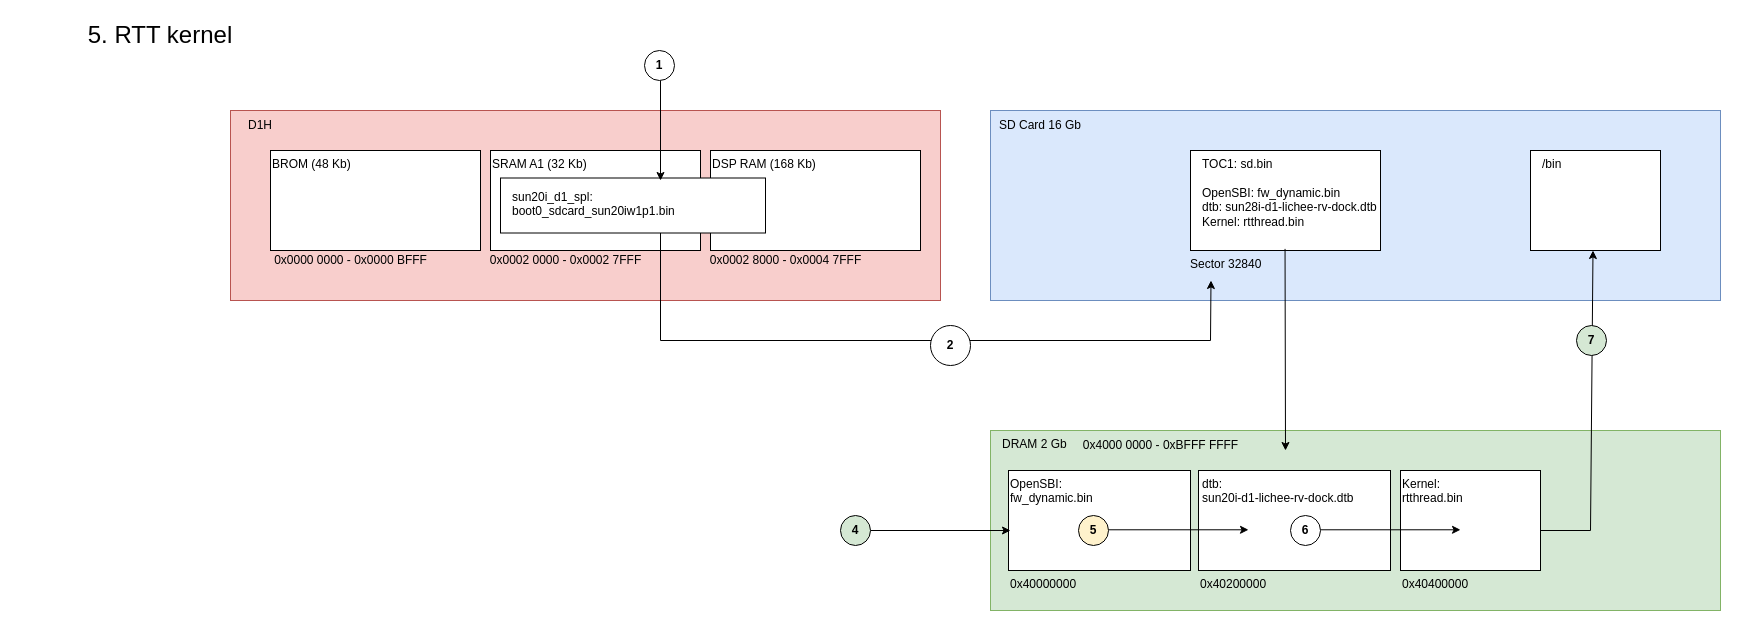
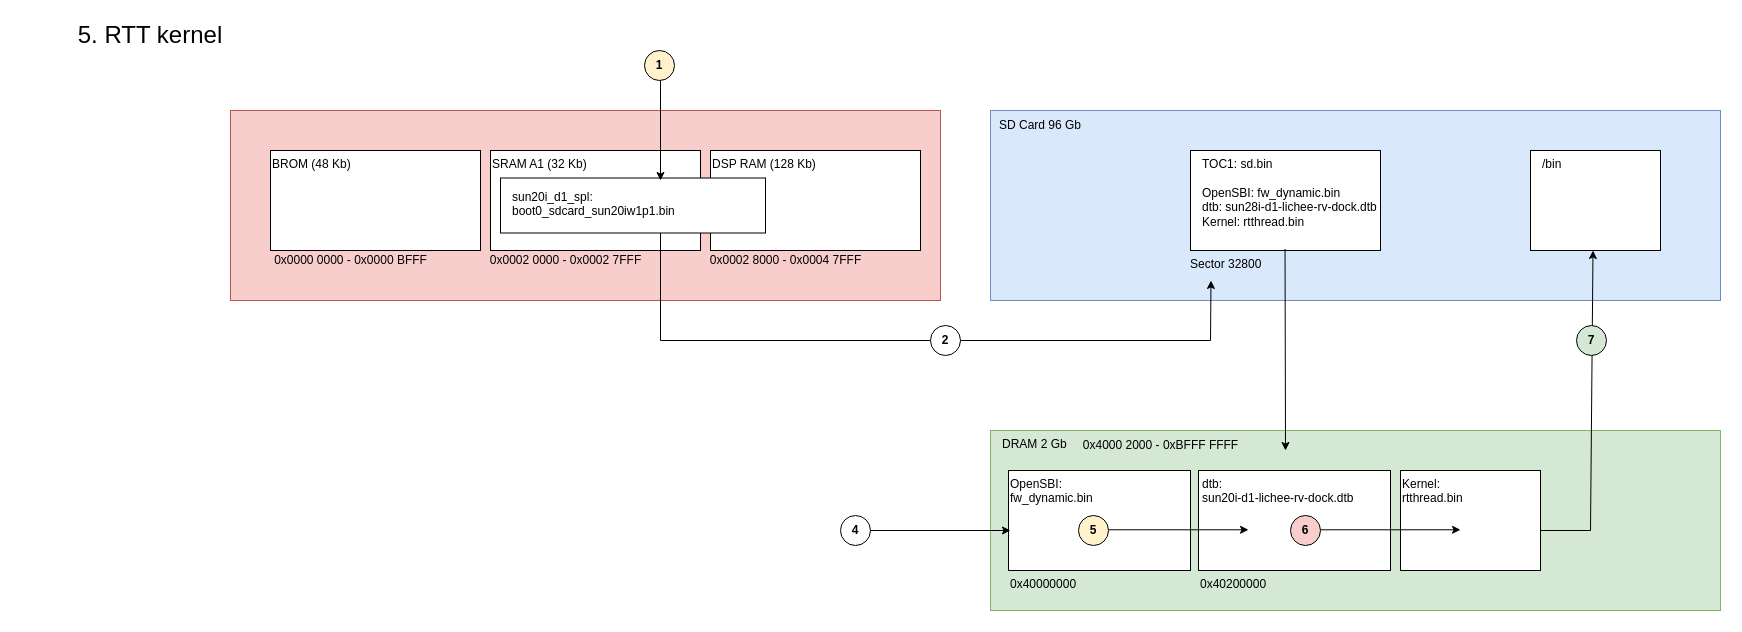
- <mxCell id="23" value="5. RTT kernel" style="text;html=1;align=center;verticalAlign=middle;whiteSpace=wrap;rounded=0;fontSize=24;labelBackgroundColor=none;" parent="1" vertex="1"><mxGeometry x="30" y="20" width="260" height="30" as="geometry" /></mxCell>
+ <mxCell id="23" value="5. RTT kernel" style="text;html=1;align=center;verticalAlign=middle;whiteSpace=wrap;rounded=0;fontSize=24;labelBackgroundColor=none;" parent="1" vertex="1"><mxGeometry x="20" y="20" width="260" height="30" as="geometry" /></mxCell>
- <mxCell id="39" value="1" style="ellipse;whiteSpace=wrap;html=1;aspect=fixed;fontStyle=1;connectable=0;labelBackgroundColor=none;" parent="1" vertex="1"><mxGeometry x="644" y="50" width="30" height="30" as="geometry" /></mxCell>
+ <mxCell id="39" value="1" style="ellipse;whiteSpace=wrap;html=1;aspect=fixed;fontStyle=1;connectable=0;labelBackgroundColor=none;fillColor=#fff2cc;" parent="1" vertex="1"><mxGeometry x="644" y="50" width="30" height="30" as="geometry" /></mxCell>
- <mxCell id="9" value="D1H" style="text;html=1;align=center;verticalAlign=middle;whiteSpace=wrap;rounded=0;labelBackgroundColor=none;" parent="1" vertex="1"><mxGeometry x="230" y="110" width="60" height="30" as="geometry" /></mxCell>
- <mxCell id="11" value="&lt;br&gt;&lt;div style=&quot;forced-color-adjust: none; color: rgb(0, 0, 0); font-family: Helvetica; font-size: 12px; font-style: normal; font-variant-ligatures: normal; font-variant-caps: normal; font-weight: 400; letter-spacing: normal; orphans: 2; text-align: center; text-indent: 0px; text-transform: none; widows: 2; word-spacing: 0px; -webkit-text-stroke-width: 0px; white-space: normal; text-decoration-thickness: initial; text-decoration-style: initial; text-decoration-color: initial;&quot;&gt;SD Card 16 Gb&lt;/div&gt;&lt;div&gt;&lt;br&gt;&lt;/div&gt;" style="text;html=1;align=center;verticalAlign=middle;whiteSpace=wrap;rounded=0;connectable=0;labelBackgroundColor=none;" parent="1" vertex="1"><mxGeometry x="990" y="110" width="100" height="30" as="geometry" /></mxCell>
+ <mxCell id="11" value="&lt;br&gt;&lt;div style=&quot;forced-color-adjust: none; color: rgb(0, 0, 0); font-family: Helvetica; font-size: 12px; font-style: normal; font-variant-ligatures: normal; font-variant-caps: normal; font-weight: 400; letter-spacing: normal; orphans: 2; text-align: center; text-indent: 0px; text-transform: none; widows: 2; word-spacing: 0px; -webkit-text-stroke-width: 0px; white-space: normal; text-decoration-thickness: initial; text-decoration-style: initial; text-decoration-color: initial;&quot;&gt;SD Card 96 Gb&lt;/div&gt;&lt;div&gt;&lt;br&gt;&lt;/div&gt;" style="text;html=1;align=center;verticalAlign=middle;whiteSpace=wrap;rounded=0;connectable=0;labelBackgroundColor=none;" parent="1" vertex="1"><mxGeometry x="990" y="110" width="100" height="30" as="geometry" /></mxCell>
- <mxCell id="22" value="&lt;span style=&quot;color: rgb(0, 0, 0); font-family: Helvetica; font-size: 12px; font-style: normal; font-variant-ligatures: normal; font-variant-caps: normal; font-weight: 400; letter-spacing: normal; orphans: 2; text-align: center; text-indent: 0px; text-transform: none; widows: 2; word-spacing: 0px; -webkit-text-stroke-width: 0px; white-space: normal; text-decoration-thickness: initial; text-decoration-style: initial; text-decoration-color: initial; float: none; display: inline !important;&quot;&gt;DSP RAM (&lt;/span&gt;&lt;span style=&quot;text-align: center;&quot;&gt;168 Kb)&lt;/span&gt;" style="text;whiteSpace=wrap;html=1;labelBackgroundColor=none;" parent="1" vertex="1"><mxGeometry x="710" y="150" width="110" height="30" as="geometry" /></mxCell>
+ <mxCell id="22" value="&lt;span style=&quot;color: rgb(0, 0, 0); font-family: Helvetica; font-size: 12px; font-style: normal; font-variant-ligatures: normal; font-variant-caps: normal; font-weight: 400; letter-spacing: normal; orphans: 2; text-align: center; text-indent: 0px; text-transform: none; widows: 2; word-spacing: 0px; -webkit-text-stroke-width: 0px; white-space: normal; text-decoration-thickness: initial; text-decoration-style: initial; text-decoration-color: initial; float: none; display: inline !important;&quot;&gt;DSP RAM (&lt;/span&gt;&lt;span style=&quot;text-align: center;&quot;&gt;128 Kb)&lt;/span&gt;" style="text;whiteSpace=wrap;html=1;labelBackgroundColor=none;" parent="1" vertex="1"><mxGeometry x="710" y="150" width="110" height="30" as="geometry" /></mxCell>
- <mxCell id="12" value="&lt;span style=&quot;color: rgb(0, 0, 0); font-family: Helvetica; font-size: 12px; font-style: normal; font-variant-ligatures: normal; font-variant-caps: normal; font-weight: 400; letter-spacing: normal; orphans: 2; text-align: center; text-indent: 0px; text-transform: none; widows: 2; word-spacing: 0px; -webkit-text-stroke-width: 0px; white-space: normal; text-decoration-thickness: initial; text-decoration-style: initial; text-decoration-color: initial; float: none; display: inline !important;&quot;&gt;Sector 32840&lt;/span&gt;" style="text;whiteSpace=wrap;html=1;labelBackgroundColor=none;" parent="1" vertex="1"><mxGeometry x="1188" y="250" width="90" height="30" as="geometry" /></mxCell>
+ <mxCell id="12" value="&lt;span style=&quot;color: rgb(0, 0, 0); font-family: Helvetica; font-size: 12px; font-style: normal; font-variant-ligatures: normal; font-variant-caps: normal; font-weight: 400; letter-spacing: normal; orphans: 2; text-align: center; text-indent: 0px; text-transform: none; widows: 2; word-spacing: 0px; -webkit-text-stroke-width: 0px; white-space: normal; text-decoration-thickness: initial; text-decoration-style: initial; text-decoration-color: initial; float: none; display: inline !important;&quot;&gt;Sector 32800&lt;/span&gt;" style="text;whiteSpace=wrap;html=1;labelBackgroundColor=none;" parent="1" vertex="1"><mxGeometry x="1188" y="250" width="90" height="30" as="geometry" /></mxCell>
- <mxCell id="27" value="2" style="ellipse;whiteSpace=wrap;html=1;aspect=fixed;fontStyle=1;connectable=0;labelBackgroundColor=none;" parent="1" vertex="1"><mxGeometry x="930" y="325" width="40" height="40" as="geometry" /></mxCell>
+ <mxCell id="27" value="2" style="ellipse;whiteSpace=wrap;html=1;aspect=fixed;fontStyle=1;connectable=0;labelBackgroundColor=none;" parent="1" vertex="1"><mxGeometry x="930" y="325" width="30" height="30" as="geometry" /></mxCell>
- <mxCell id="8" value="0x4000 0000 - 0xBFFF FFFF" style="text;html=1;align=center;verticalAlign=middle;resizable=0;points=[];autosize=1;strokeColor=none;fillColor=none;connectable=0;labelBackgroundColor=none;" parent="1" vertex="1"><mxGeometry x="1070" y="430" width="180" height="30" as="geometry" /></mxCell>
+ <mxCell id="8" value="0x4000 2000 - 0xBFFF FFFF" style="text;html=1;align=center;verticalAlign=middle;resizable=0;points=[];autosize=1;strokeColor=none;fillColor=none;connectable=0;labelBackgroundColor=none;" parent="1" vertex="1"><mxGeometry x="1070" y="430" width="180" height="30" as="geometry" /></mxCell>
- <mxCell id="41" value="4" style="ellipse;whiteSpace=wrap;html=1;aspect=fixed;fontStyle=1;connectable=0;labelBackgroundColor=none;fillColor=#d5e8d4;" parent="1" vertex="1"><mxGeometry x="840" y="515" width="30" height="30" as="geometry" /></mxCell>
+ <mxCell id="41" value="4" style="ellipse;whiteSpace=wrap;html=1;aspect=fixed;fontStyle=1;connectable=0;labelBackgroundColor=none;" parent="1" vertex="1"><mxGeometry x="840" y="515" width="30" height="30" as="geometry" /></mxCell>
- <mxCell id="45" value="6" style="ellipse;whiteSpace=wrap;html=1;aspect=fixed;fontStyle=1;connectable=0;labelBackgroundColor=none;" parent="1" vertex="1"><mxGeometry x="1290" y="515" width="30" height="30" as="geometry" /></mxCell>
+ <mxCell id="45" value="6" style="ellipse;whiteSpace=wrap;html=1;aspect=fixed;fontStyle=1;connectable=0;labelBackgroundColor=none;fillColor=#f8cecc;" parent="1" vertex="1"><mxGeometry x="1290" y="515" width="30" height="30" as="geometry" /></mxCell>
- <mxCell id="36" value="&lt;span style=&quot;color: rgb(0, 0, 0); font-family: Helvetica; font-size: 12px; font-style: normal; font-variant-ligatures: normal; font-variant-caps: normal; font-weight: 400; letter-spacing: normal; orphans: 2; text-align: center; text-indent: 0px; text-transform: none; widows: 2; word-spacing: 0px; -webkit-text-stroke-width: 0px; white-space: normal; text-decoration-thickness: initial; text-decoration-style: initial; text-decoration-color: initial; float: none; display: inline !important;&quot;&gt;0x40400000&lt;/span&gt;" style="text;whiteSpace=wrap;html=1;labelBackgroundColor=none;" parent="1" vertex="1"><mxGeometry x="1400" y="570" width="80" height="30" as="geometry" /></mxCell>
